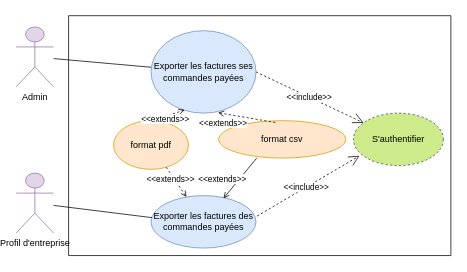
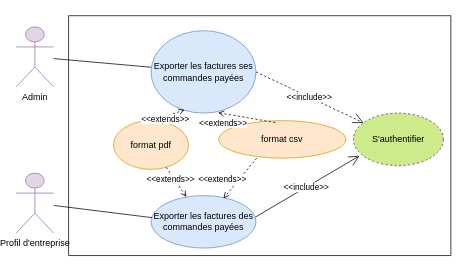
- <mxCell id="19" style="rounded=0;orthogonalLoop=1;jettySize=auto;html=1;endArrow=open;endFill=0;dashed=0;exitX=0.3;exitY=1;exitDx=0;exitDy=0;exitPerimeter=0;entryX=0.69;entryY=0.053;entryDx=0;entryDy=0;entryPerimeter=0;" edge="1" parent="8" source="11" target="16"><mxGeometry relative="1" as="geometry"><mxPoint x="138" y="198" as="sourcePoint" /><mxPoint x="165" y="232" as="targetPoint" /></mxGeometry></mxCell>
+ <mxCell id="19" style="rounded=0;orthogonalLoop=1;jettySize=auto;html=1;endArrow=open;endFill=0;dashed=1;exitX=0.3;exitY=1;exitDx=0;exitDy=0;exitPerimeter=0;entryX=0.69;entryY=0.053;entryDx=0;entryDy=0;entryPerimeter=0;" edge="1" parent="8" source="11" target="16"><mxGeometry relative="1" as="geometry"><mxPoint x="138" y="198" as="sourcePoint" /><mxPoint x="165" y="232" as="targetPoint" /></mxGeometry></mxCell>
- <mxCell id="6" value="&amp;lt;&amp;lt;include&amp;gt;&amp;gt;" style="endArrow=open;endSize=12;dashed=1;html=1;rounded=0;exitX=0.974;exitY=0.433;exitDx=0;exitDy=0;exitPerimeter=0;entryX=0.067;entryY=0.814;entryDx=0;entryDy=0;entryPerimeter=0;" edge="1" parent="1" source="16" target="2"><mxGeometry width="160" relative="1" as="geometry"><mxPoint x="350" y="80" as="sourcePoint" /><mxPoint x="490" y="180" as="targetPoint" /></mxGeometry></mxCell>
+ <mxCell id="6" value="&amp;lt;&amp;lt;include&amp;gt;&amp;gt;" style="endArrow=open;endSize=12;dashed=0;html=1;rounded=0;exitX=0.974;exitY=0.433;exitDx=0;exitDy=0;exitPerimeter=0;entryX=0.067;entryY=0.814;entryDx=0;entryDy=0;entryPerimeter=0;" edge="1" parent="1" source="16" target="2"><mxGeometry width="160" relative="1" as="geometry"><mxPoint x="350" y="80" as="sourcePoint" /><mxPoint x="490" y="180" as="targetPoint" /></mxGeometry></mxCell>
